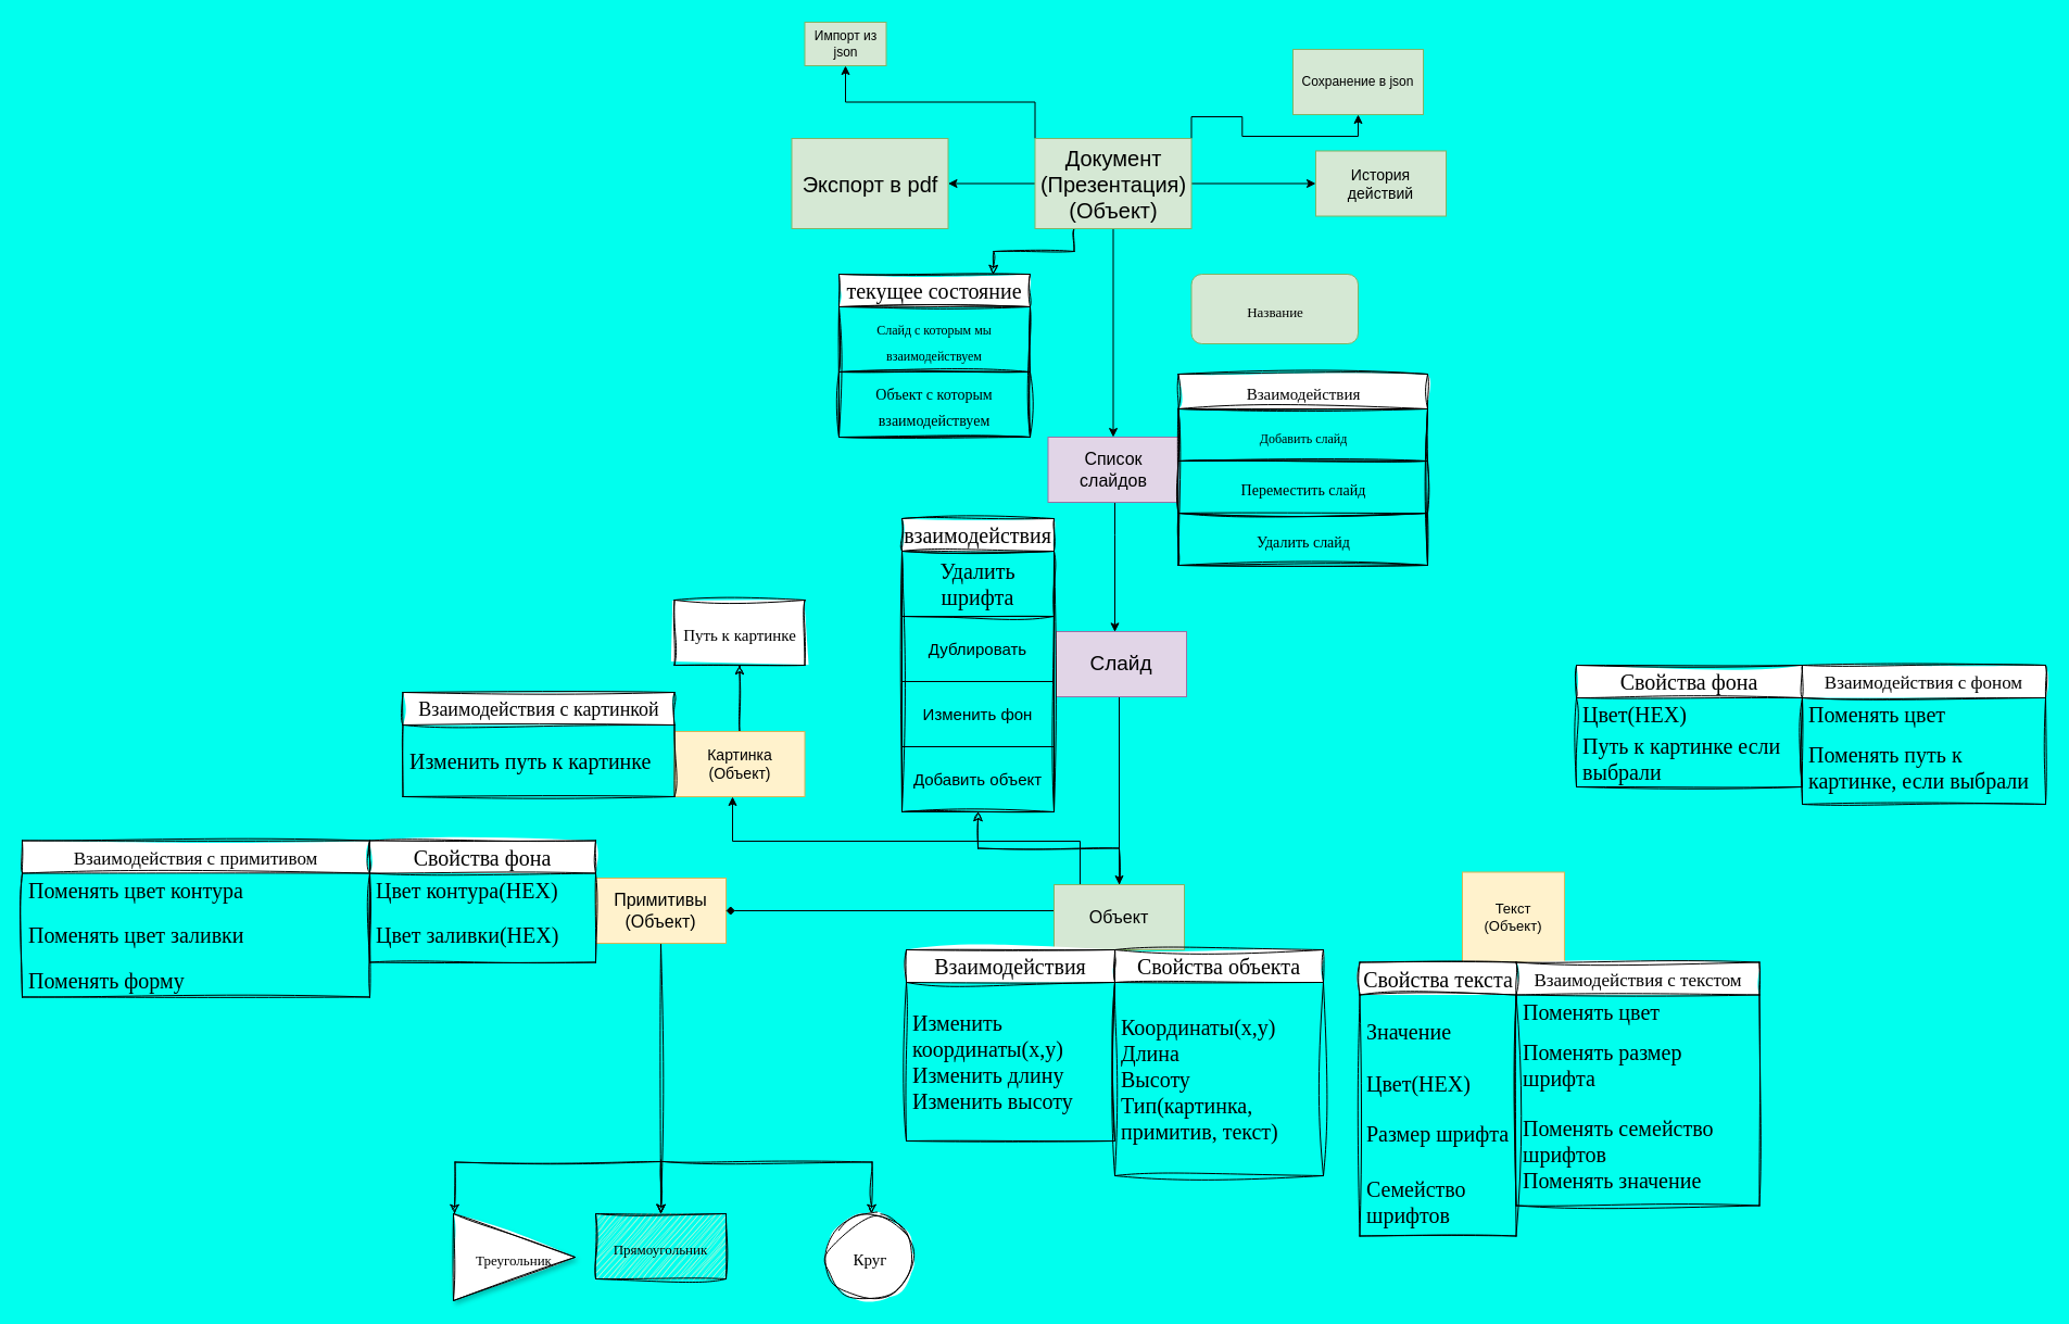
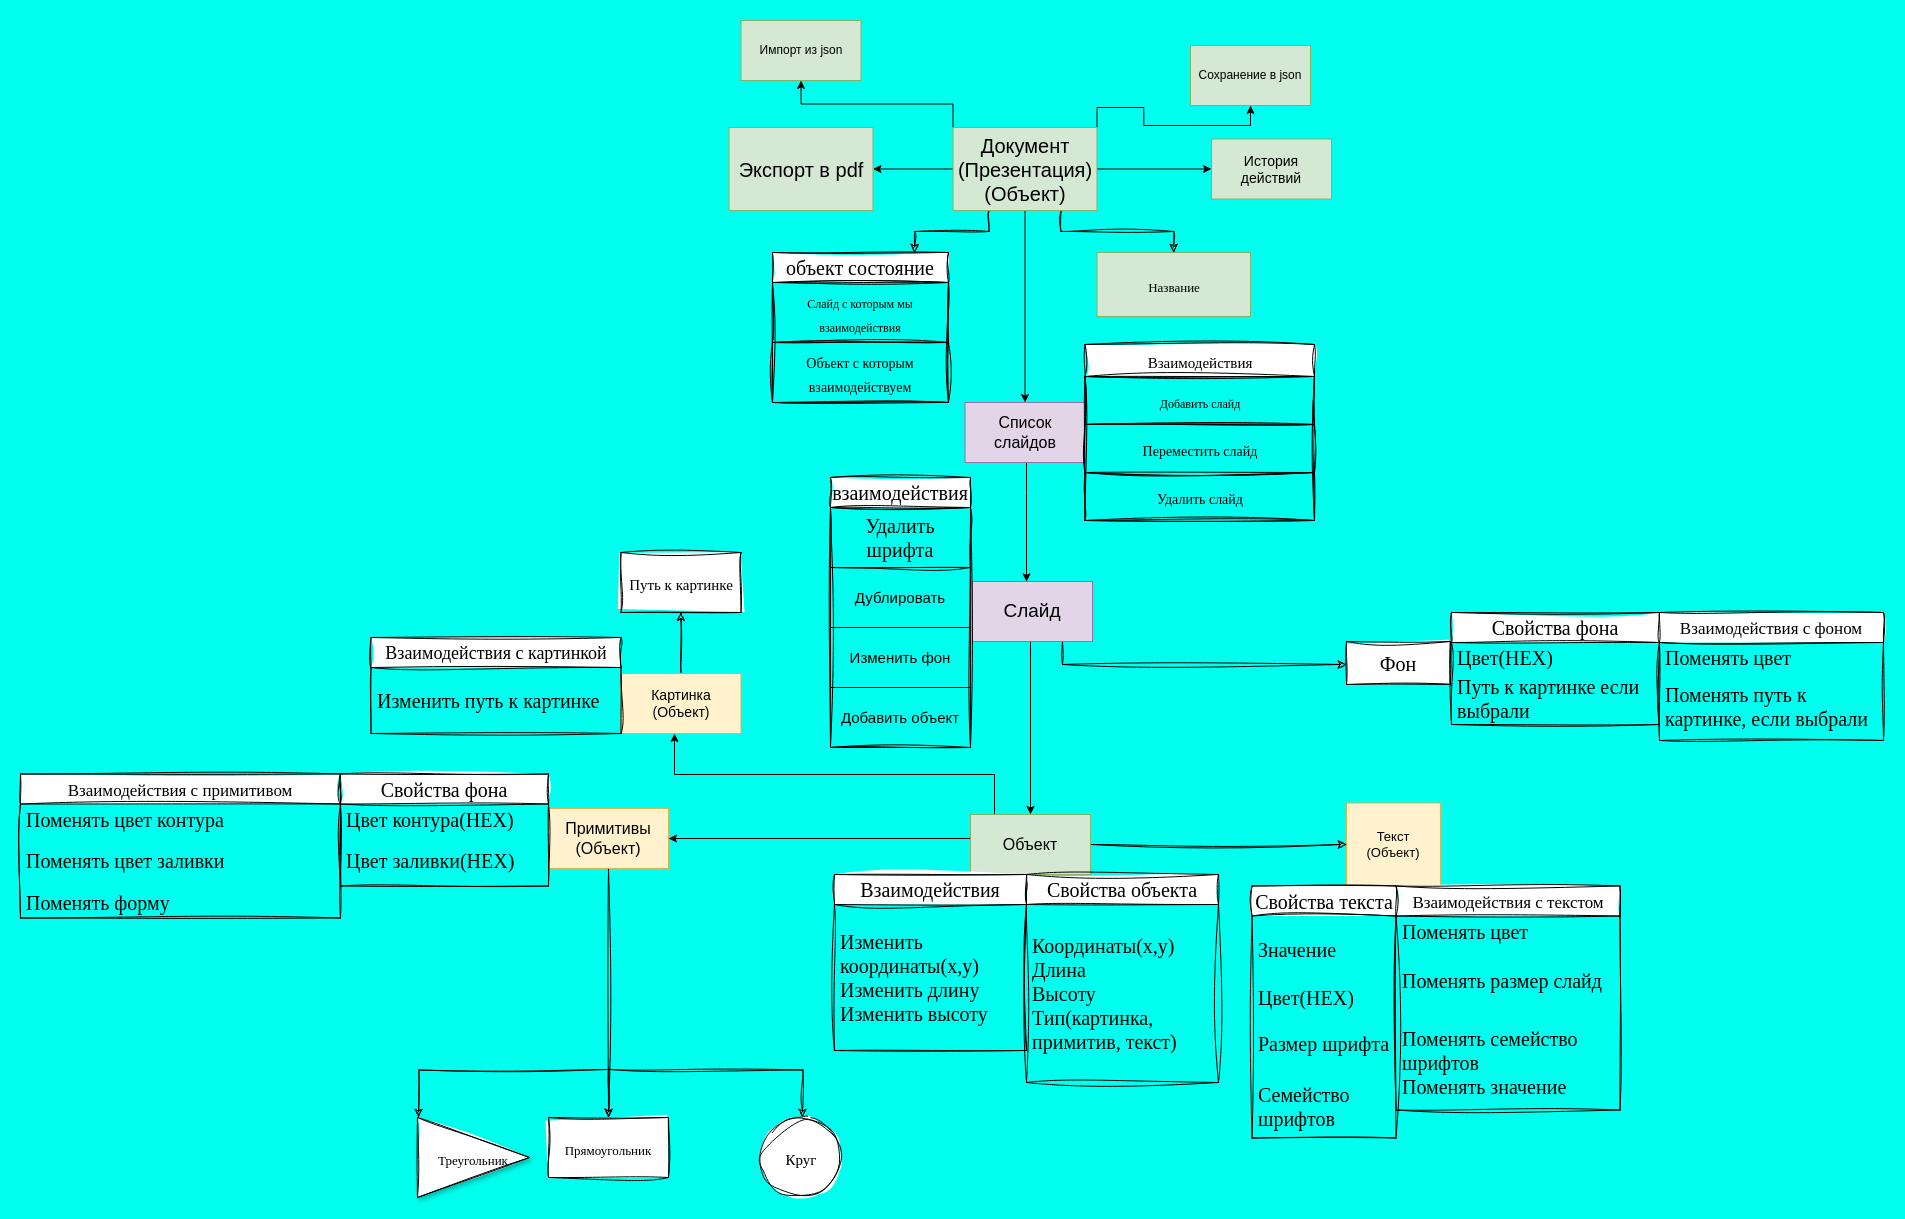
- <mxCell id="30" value="Импорт из json" style="rounded=0;whiteSpace=wrap;html=1;fillColor=#d5e8d4;strokeColor=#82b366;" parent="1" vertex="1"><mxGeometry x="740.5" y="20" width="75" height="40" as="geometry" /></mxCell>
+ <mxCell id="30" value="Импорт из json" style="rounded=0;whiteSpace=wrap;html=1;fillColor=#d5e8d4;strokeColor=#82b366;" parent="1" vertex="1"><mxGeometry x="740.5" y="20" width="120" height="60" as="geometry" /></mxCell>
+ <mxCell id="7" style="edgeStyle=orthogonalEdgeStyle;rounded=0;sketch=1;hachureGap=4;jiggle=2;curveFitting=1;orthogonalLoop=1;jettySize=auto;html=1;exitX=0.75;exitY=1;exitDx=0;exitDy=0;fontFamily=Architects Daughter;fontSource=https%3A%2F%2Ffonts.googleapis.com%2Fcss%3Ffamily%3DArchitects%2BDaughter;fontSize=16;" parent="1" source="9" target="32" edge="1"><mxGeometry relative="1" as="geometry"><mxPoint x="1154" y="258" as="targetPoint" /></mxGeometry></mxCell>
- <mxCell id="39" value="текущее состояние" style="swimlane;fontStyle=0;childLayout=stackLayout;horizontal=1;startSize=30;horizontalStack=0;resizeParent=1;resizeParentMax=0;resizeLast=0;collapsible=1;marginBottom=0;whiteSpace=wrap;html=1;sketch=1;hachureGap=4;jiggle=2;curveFitting=1;fontFamily=Architects Daughter;fontSource=https%3A%2F%2Ffonts.googleapis.com%2Fcss%3Ffamily%3DArchitects%2BDaughter;fontSize=20;" parent="1" vertex="1"><mxGeometry x="772" y="252" width="176" height="150" as="geometry" /></mxCell>
+ <mxCell id="39" value="объект состояние" style="swimlane;fontStyle=0;childLayout=stackLayout;horizontal=1;startSize=30;horizontalStack=0;resizeParent=1;resizeParentMax=0;resizeLast=0;collapsible=1;marginBottom=0;whiteSpace=wrap;html=1;sketch=1;hachureGap=4;jiggle=2;curveFitting=1;fontFamily=Architects Daughter;fontSource=https%3A%2F%2Ffonts.googleapis.com%2Fcss%3Ffamily%3DArchitects%2BDaughter;fontSize=20;" parent="1" vertex="1"><mxGeometry x="772" y="252" width="176" height="150" as="geometry" /></mxCell>
- <mxCell id="32" value="&lt;font style=&quot;font-size: 13px;&quot;&gt;Название&lt;/font&gt;" style="whiteSpace=wrap;html=1;hachureGap=4;fontFamily=Architects Daughter;fontSource=https%3A%2F%2Ffonts.googleapis.com%2Fcss%3Ffamily%3DArchitects%2BDaughter;fontSize=20;fillColor=#d5e8d4;strokeColor=#82b366;rounded=1;" parent="1" vertex="1"><mxGeometry x="1096.5" y="252" width="153.5" height="64" as="geometry" /></mxCell>
+ <mxCell id="32" value="&lt;font style=&quot;font-size: 13px;&quot;&gt;Название&lt;/font&gt;" style="rounded=0;whiteSpace=wrap;html=1;hachureGap=4;fontFamily=Architects Daughter;fontSource=https%3A%2F%2Ffonts.googleapis.com%2Fcss%3Ffamily%3DArchitects%2BDaughter;fontSize=20;fillColor=#d5e8d4;strokeColor=#82b366;" parent="1" vertex="1"><mxGeometry x="1096.5" y="252" width="153.5" height="64" as="geometry" /></mxCell>
- <mxCell id="40" value="&lt;font style=&quot;font-size: 12px;&quot;&gt;Слайд с которым мы взаимодействуем&lt;/font&gt;" style="rounded=0;whiteSpace=wrap;html=1;sketch=1;hachureGap=4;jiggle=2;curveFitting=1;fontFamily=Architects Daughter;fontSource=https%3A%2F%2Ffonts.googleapis.com%2Fcss%3Ffamily%3DArchitects%2BDaughter;fontSize=20;fillColor=none;" parent="39" vertex="1"><mxGeometry y="30" width="176" height="60" as="geometry" /></mxCell>
+ <mxCell id="40" value="&lt;font style=&quot;font-size: 12px;&quot;&gt;Слайд с которым мы взаимодействия&lt;/font&gt;" style="rounded=0;whiteSpace=wrap;html=1;sketch=1;hachureGap=4;jiggle=2;curveFitting=1;fontFamily=Architects Daughter;fontSource=https%3A%2F%2Ffonts.googleapis.com%2Fcss%3Ffamily%3DArchitects%2BDaughter;fontSize=20;fillColor=none;" parent="39" vertex="1"><mxGeometry y="30" width="176" height="60" as="geometry" /></mxCell>
+ <mxCell id="31" value="Фон" style="rounded=0;whiteSpace=wrap;html=1;sketch=1;hachureGap=4;jiggle=2;curveFitting=1;fontFamily=Architects Daughter;fontSource=https%3A%2F%2Ffonts.googleapis.com%2Fcss%3Ffamily%3DArchitects%2BDaughter;fontSize=20;" parent="1" vertex="1"><mxGeometry x="1346" y="641" width="104" height="43" as="geometry" /></mxCell>
+ <mxCell id="11" style="edgeStyle=orthogonalEdgeStyle;rounded=0;sketch=1;hachureGap=4;jiggle=2;curveFitting=1;orthogonalLoop=1;jettySize=auto;html=1;exitX=0.75;exitY=1;exitDx=0;exitDy=0;entryX=-0.001;entryY=0.534;entryDx=0;entryDy=0;entryPerimeter=0;fontFamily=Architects Daughter;fontSource=https%3A%2F%2Ffonts.googleapis.com%2Fcss%3Ffamily%3DArchitects%2BDaughter;fontSize=16;" parent="1" source="12" target="31" edge="1"><mxGeometry relative="1" as="geometry" /></mxCell>
- <mxCell id="24" style="edgeStyle=orthogonalEdgeStyle;rounded=0;sketch=1;hachureGap=4;jiggle=2;curveFitting=1;orthogonalLoop=1;jettySize=auto;html=1;fontFamily=Architects Daughter;fontSource=https%3A%2F%2Ffonts.googleapis.com%2Fcss%3Ffamily%3DArchitects%2BDaughter;fontSize=16;" parent="1" source="25" target="76" edge="1"><mxGeometry relative="1" as="geometry" /></mxCell>
+ <mxCell id="24" style="edgeStyle=orthogonalEdgeStyle;rounded=0;sketch=1;hachureGap=4;jiggle=2;curveFitting=1;orthogonalLoop=1;jettySize=auto;html=1;fontFamily=Architects Daughter;fontSource=https%3A%2F%2Ffonts.googleapis.com%2Fcss%3Ffamily%3DArchitects%2BDaughter;fontSize=16;" parent="1" source="25" target="13" edge="1"><mxGeometry relative="1" as="geometry" /></mxCell>
- <mxCell id="23" style="edgeStyle=orthogonalEdgeStyle;rounded=0;orthogonalLoop=1;jettySize=auto;html=1;exitX=0;exitY=0.5;exitDx=0;exitDy=0;endArrow=diamond;" parent="1" source="25" target="15" edge="1"><mxGeometry relative="1" as="geometry"><Array as="points"><mxPoint x="978" y="844" /><mxPoint x="978" y="838" /></Array></mxGeometry></mxCell>
+ <mxCell id="23" style="edgeStyle=orthogonalEdgeStyle;rounded=0;orthogonalLoop=1;jettySize=auto;html=1;exitX=0;exitY=0.5;exitDx=0;exitDy=0;" parent="1" source="25" target="15" edge="1"><mxGeometry relative="1" as="geometry"><Array as="points"><mxPoint x="978" y="844" /><mxPoint x="978" y="838" /></Array></mxGeometry></mxCell>
- <mxCell id="48" value="Поменять размер шрифта" style="text;strokeColor=none;fillColor=none;align=left;verticalAlign=middle;spacingLeft=4;spacingRight=4;overflow=hidden;points=[[0,0.5],[1,0.5]];portConstraint=eastwest;rotatable=0;whiteSpace=wrap;html=1;fontSize=20;fontFamily=Architects Daughter;" parent="46" vertex="1"><mxGeometry y="60" width="224" height="68" as="geometry" /></mxCell>
+ <mxCell id="48" value="Поменять размер слайд" style="text;strokeColor=none;fillColor=none;align=left;verticalAlign=middle;spacingLeft=4;spacingRight=4;overflow=hidden;points=[[0,0.5],[1,0.5]];portConstraint=eastwest;rotatable=0;whiteSpace=wrap;html=1;fontSize=20;fontFamily=Architects Daughter;" parent="46" vertex="1"><mxGeometry y="60" width="224" height="68" as="geometry" /></mxCell>
- <mxCell id="33" value="&lt;font style=&quot;font-size: 13px;&quot;&gt;Прямоугольник&lt;/font&gt;" style="rounded=0;whiteSpace=wrap;html=1;sketch=1;hachureGap=4;jiggle=2;curveFitting=1;fontFamily=Architects Daughter;fontSource=https%3A%2F%2Ffonts.googleapis.com%2Fcss%3Ffamily%3DArchitects%2BDaughter;fontSize=20;fillColor=#fff2cc;" parent="1" vertex="1"><mxGeometry x="548" y="1117" width="120" height="60" as="geometry" /></mxCell>
+ <mxCell id="33" value="&lt;font style=&quot;font-size: 13px;&quot;&gt;Прямоугольник&lt;/font&gt;" style="rounded=0;whiteSpace=wrap;html=1;sketch=1;hachureGap=4;jiggle=2;curveFitting=1;fontFamily=Architects Daughter;fontSource=https%3A%2F%2Ffonts.googleapis.com%2Fcss%3Ffamily%3DArchitects%2BDaughter;fontSize=20;" parent="1" vertex="1"><mxGeometry x="548" y="1117" width="120" height="60" as="geometry" /></mxCell>
